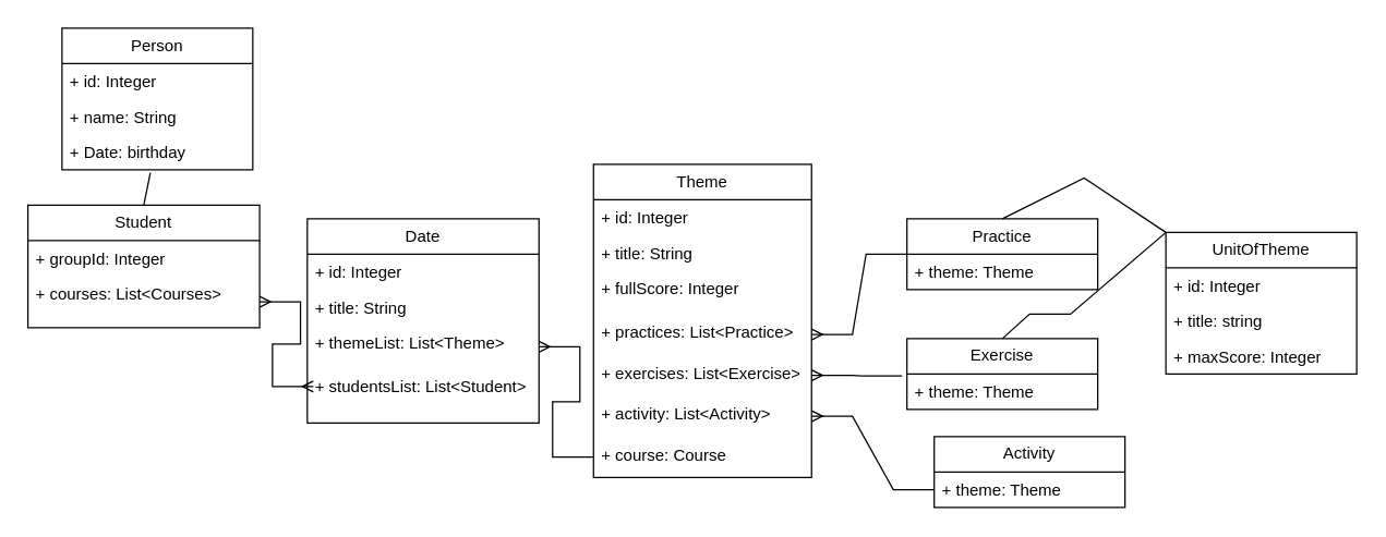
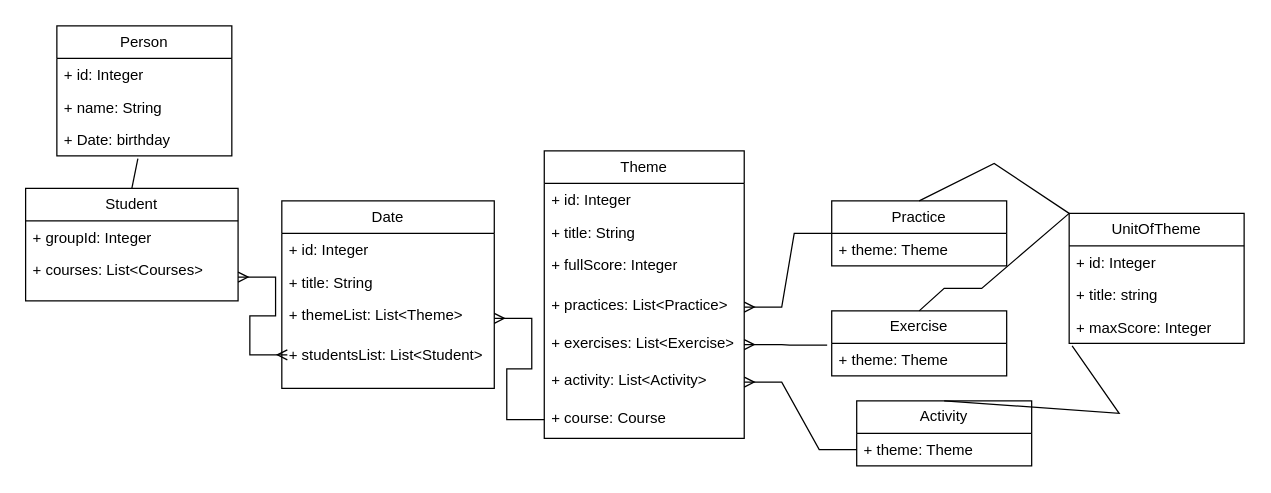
+ <mxCell id="35" value="" style="endArrow=none;html=1;rounded=0;exitX=0.5;exitY=0;exitDx=0;exitDy=0;entryX=0.017;entryY=1.077;entryDx=0;entryDy=0;entryPerimeter=0;" parent="1" source="28" target="25" edge="1"><mxGeometry relative="1" as="geometry"><mxPoint x="120" y="136" as="sourcePoint" /><mxPoint x="115" y="160" as="targetPoint" /><Array as="points"><mxPoint x="895" y="330" /></Array></mxGeometry></mxCell>
